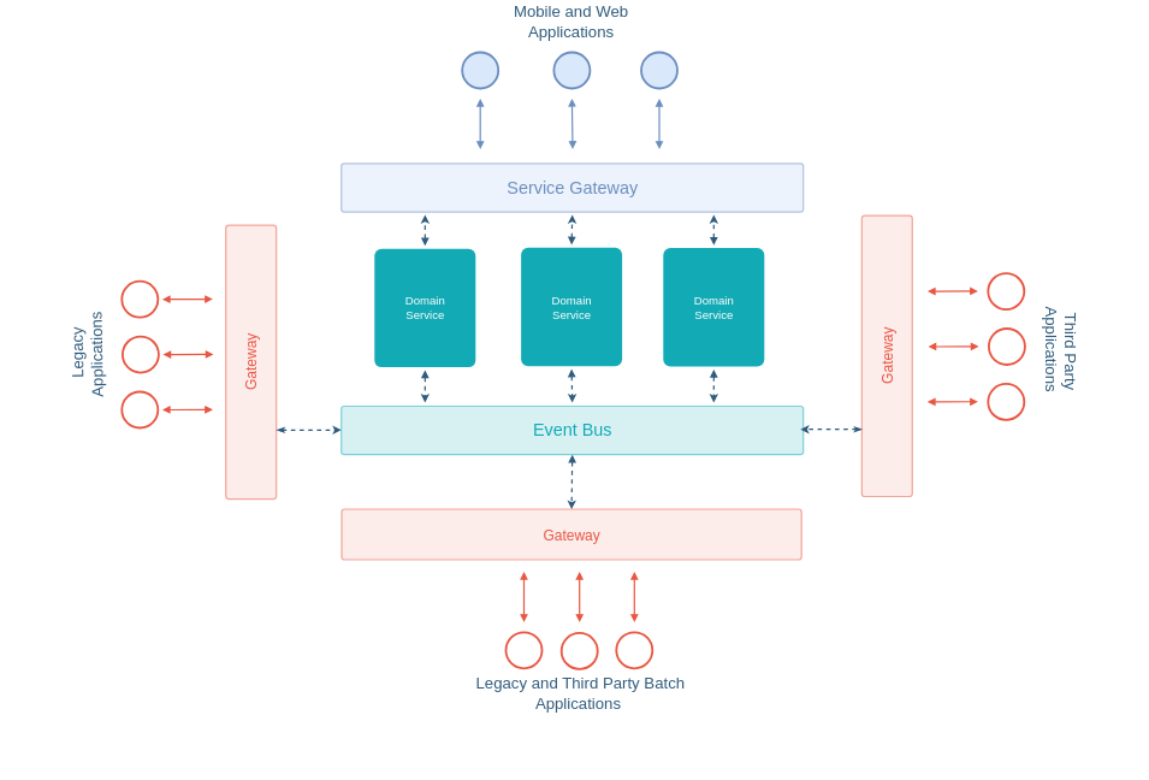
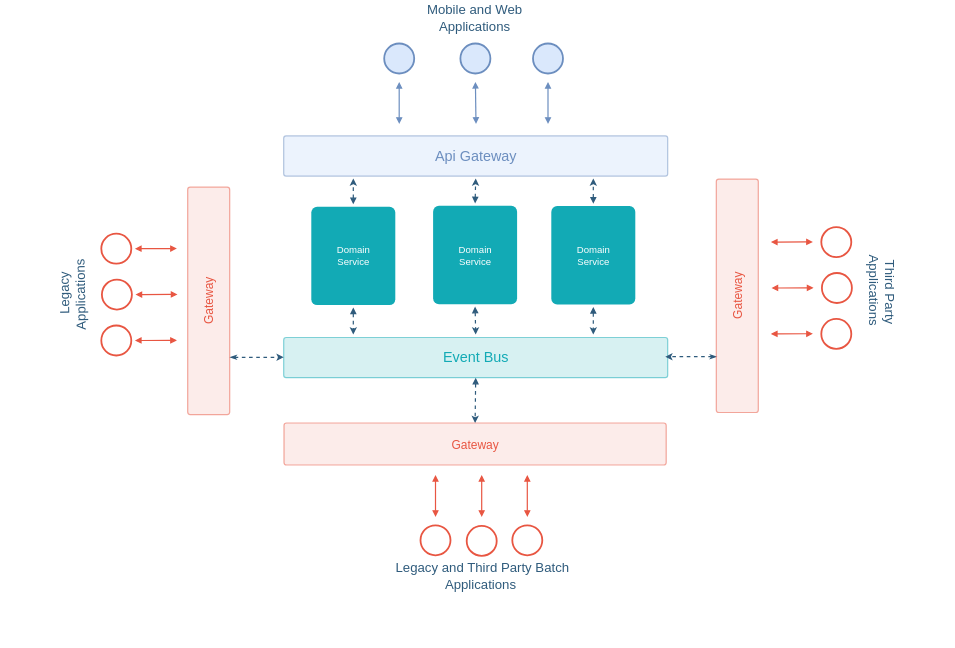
- <mxCell id="2" value="&lt;font style=&quot;font-size: 24px&quot; color=&quot;#6c8ebf&quot;&gt;Service Gateway&lt;/font&gt;" style="rounded=1;fillColor=#dae8fc;strokeWidth=2;html=1;strokeColor=#6c8ebf;arcSize=6;opacity=50;" parent="1" vertex="1"><mxGeometry x="472" y="226" width="640" height="67" as="geometry" /></mxCell>
+ <mxCell id="2" value="&lt;font style=&quot;font-size: 24px&quot; color=&quot;#6c8ebf&quot;&gt;Api Gateway&lt;/font&gt;" style="rounded=1;fillColor=#dae8fc;strokeWidth=2;html=1;strokeColor=#6c8ebf;arcSize=6;opacity=50;" parent="1" vertex="1"><mxGeometry x="472" y="226" width="640" height="67" as="geometry" /></mxCell>
